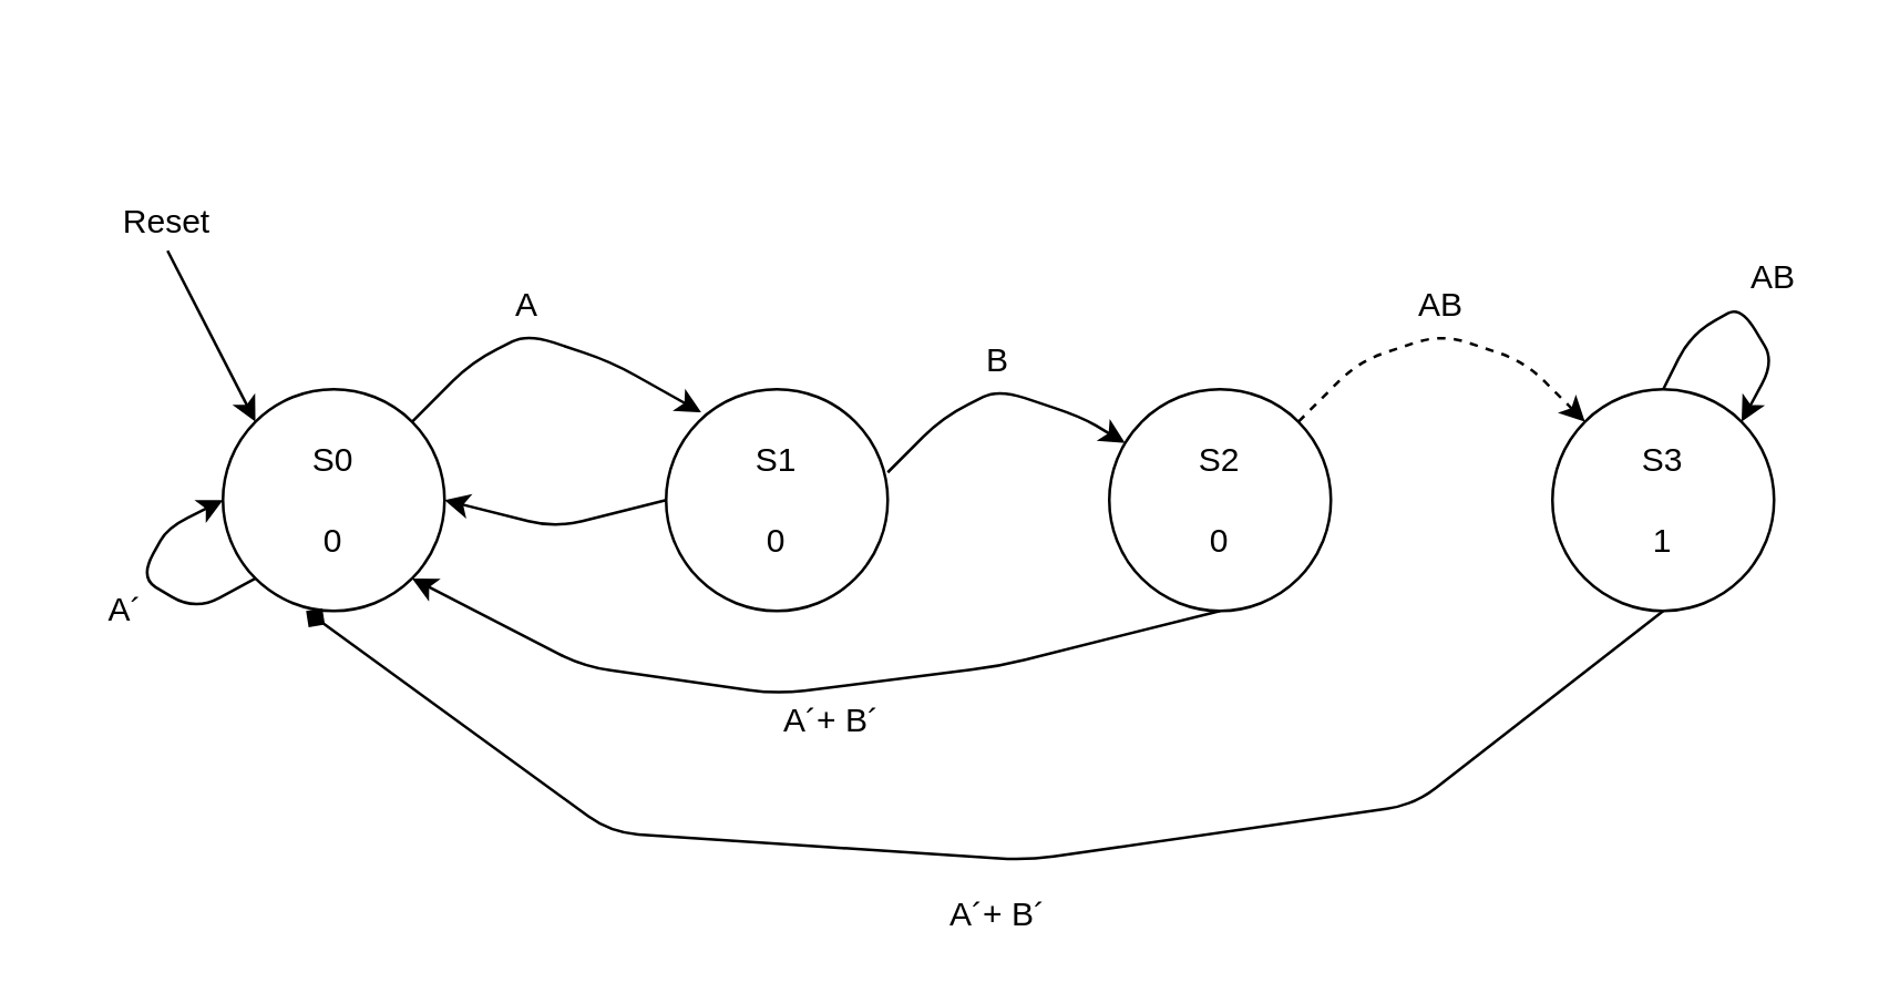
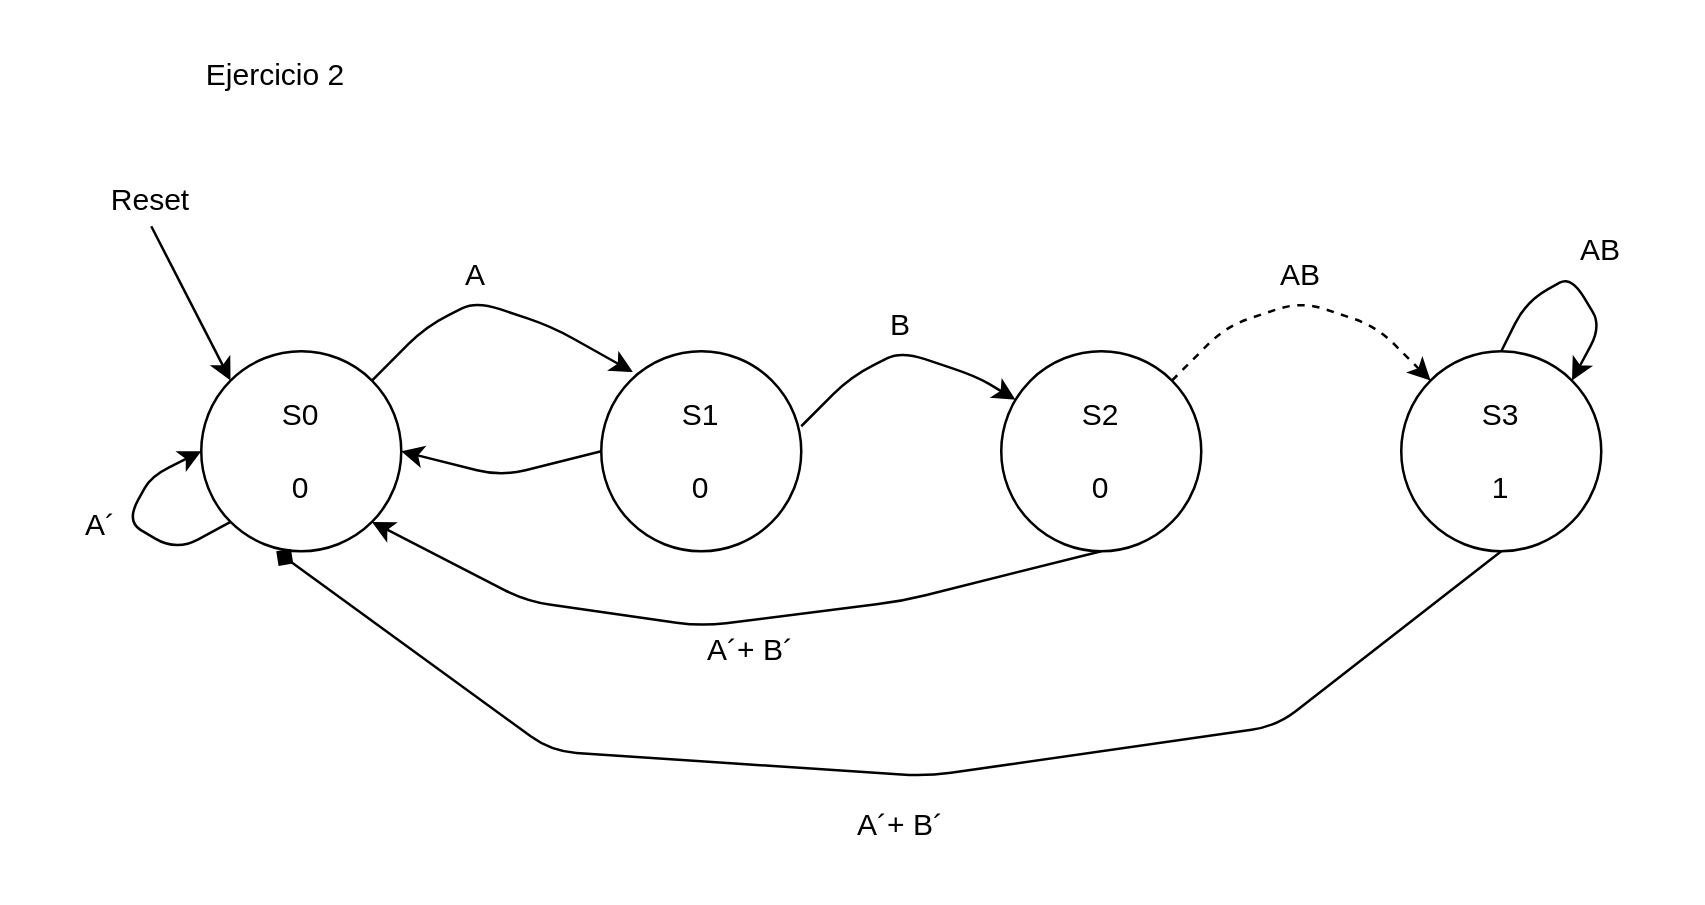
+ <mxCell id="18" value="Ejercicio 2" style="text;html=1;strokeColor=none;fillColor=none;align=center;verticalAlign=middle;whiteSpace=wrap;rounded=0;" vertex="1" parent="1"><mxGeometry x="75" y="20" width="70" height="20" as="geometry" /></mxCell>
- <mxCell id="12" value="A´" style="text;html=1;strokeColor=none;fillColor=none;align=center;verticalAlign=middle;whiteSpace=wrap;rounded=0;" vertex="1" parent="1"><mxGeometry x="25" y="210" width="40" height="20" as="geometry" /></mxCell>
+ <mxCell id="12" value="A´" style="text;html=1;strokeColor=none;fillColor=none;align=center;verticalAlign=middle;whiteSpace=wrap;rounded=0;" vertex="1" parent="1"><mxGeometry x="20" y="200" width="40" height="20" as="geometry" /></mxCell>
